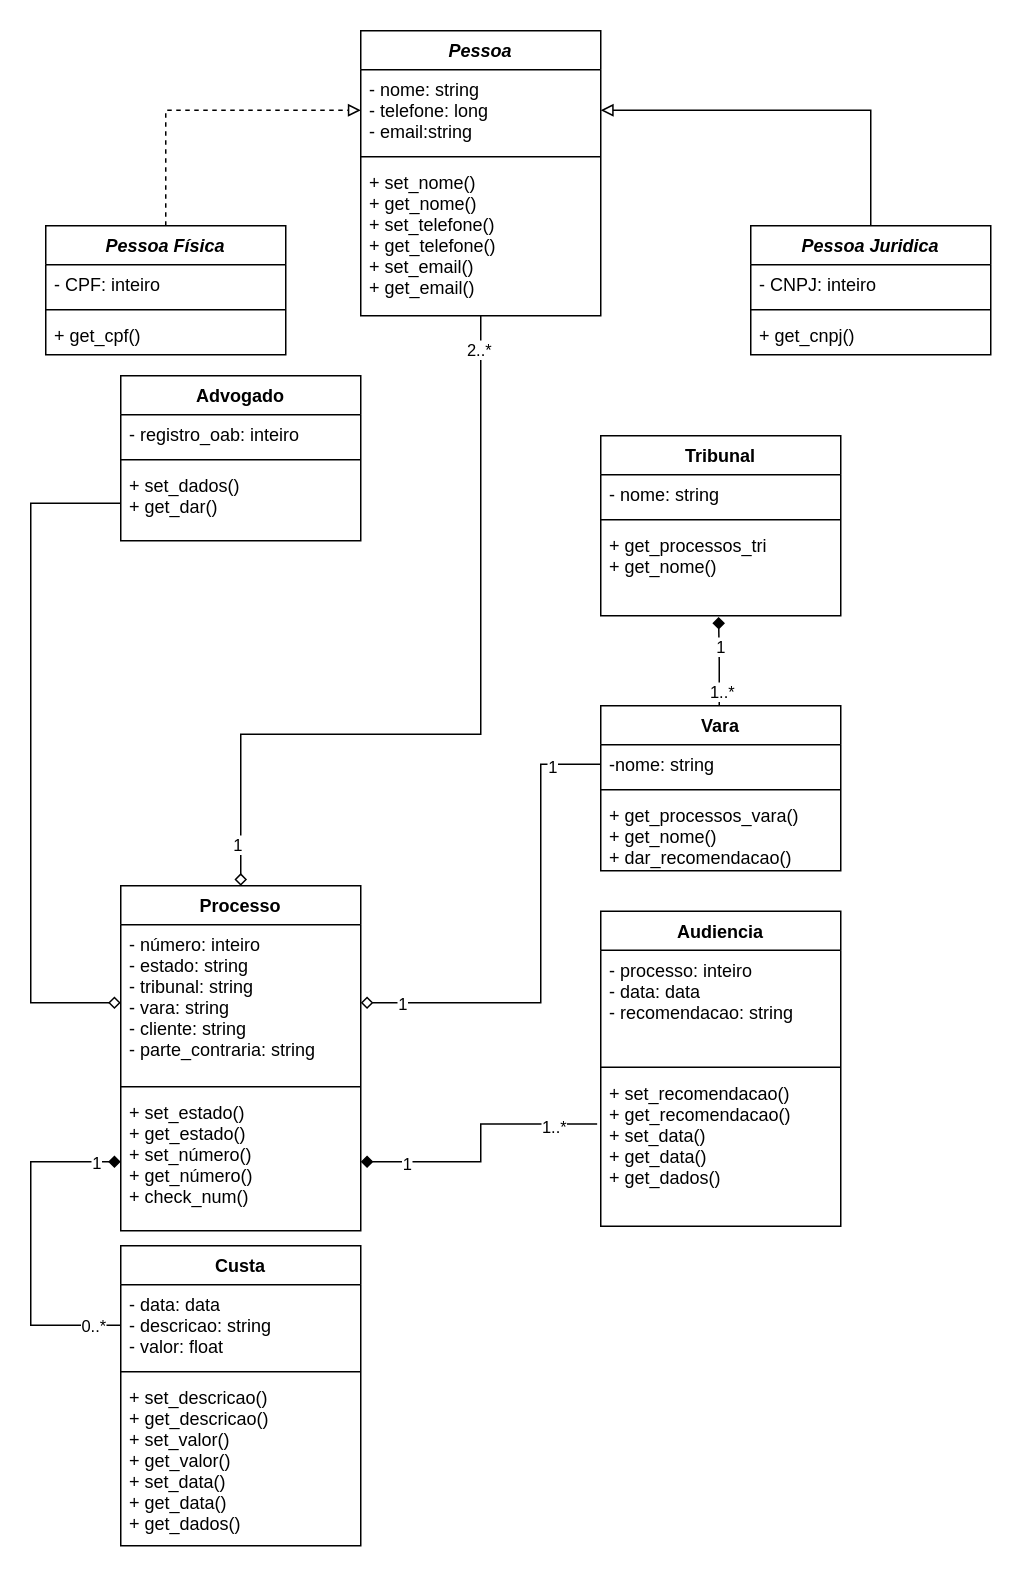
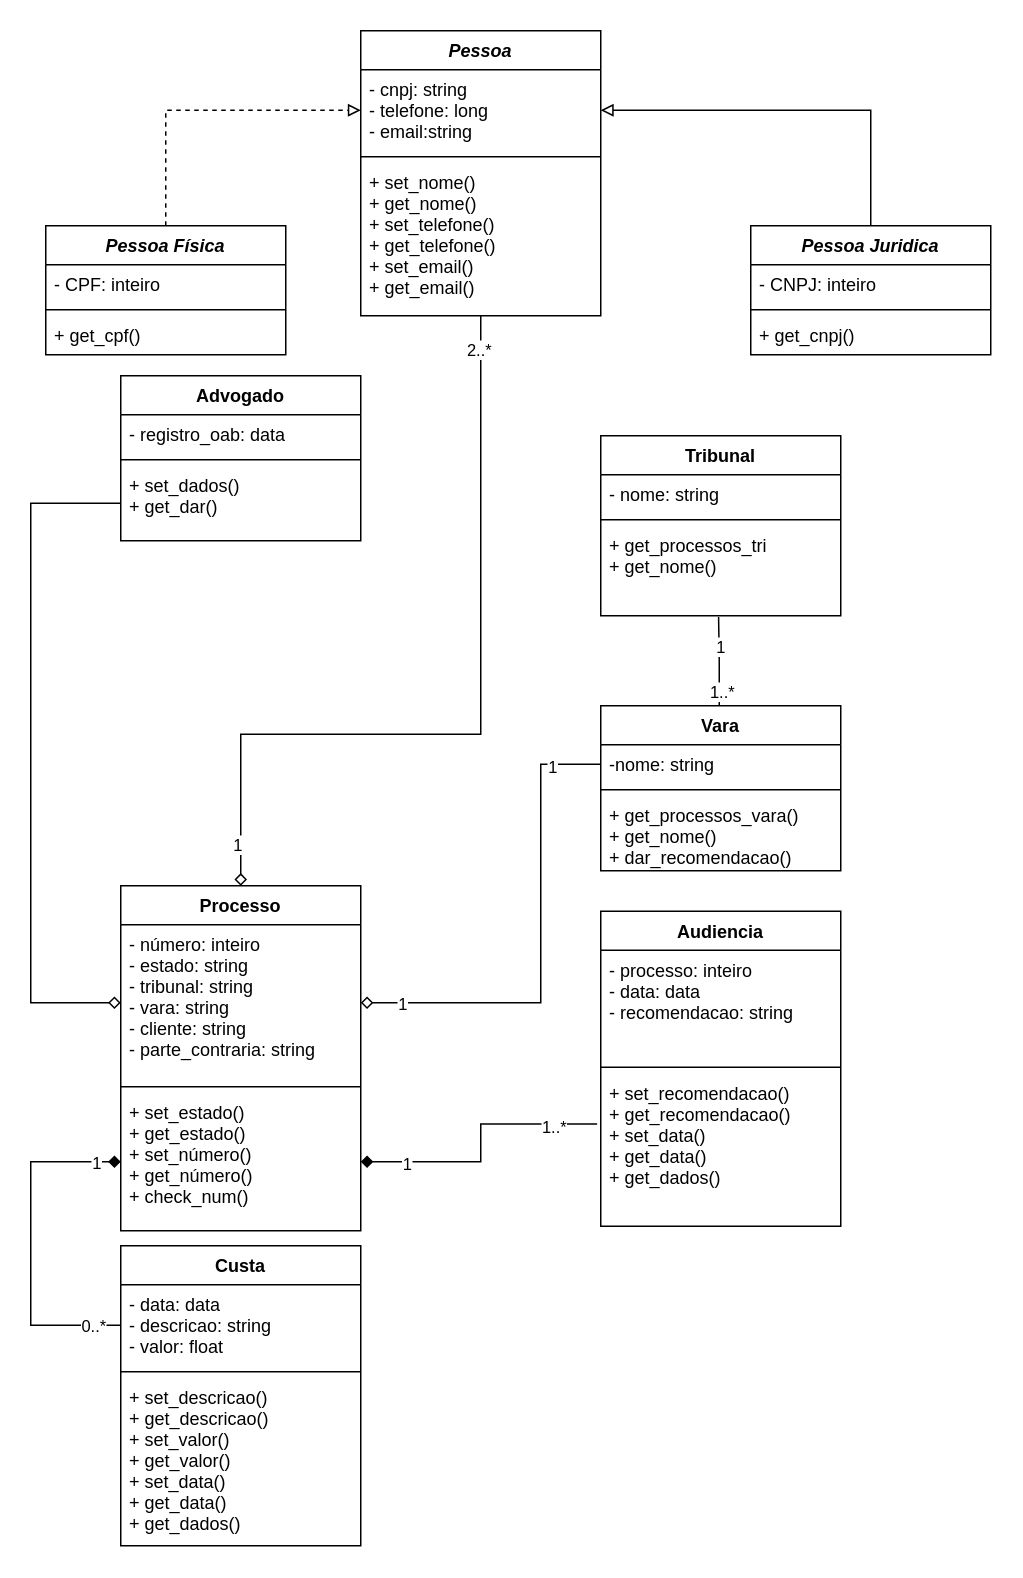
- <mxCell id="7" value="- nome: string&#10;- telefone: long&#10;- email:string&#10;" style="text;strokeColor=none;fillColor=none;align=left;verticalAlign=top;spacingLeft=4;spacingRight=4;overflow=hidden;rotatable=0;points=[[0,0.5],[1,0.5]];portConstraint=eastwest;" parent="6" vertex="1"><mxGeometry y="26" width="160" height="54" as="geometry" /></mxCell>
+ <mxCell id="7" value="- cnpj: string&#10;- telefone: long&#10;- email:string&#10;" style="text;strokeColor=none;fillColor=none;align=left;verticalAlign=top;spacingLeft=4;spacingRight=4;overflow=hidden;rotatable=0;points=[[0,0.5],[1,0.5]];portConstraint=eastwest;" parent="6" vertex="1"><mxGeometry y="26" width="160" height="54" as="geometry" /></mxCell>
- <mxCell id="32" value="- registro_oab: inteiro" style="text;strokeColor=none;fillColor=none;align=left;verticalAlign=top;spacingLeft=4;spacingRight=4;overflow=hidden;rotatable=0;points=[[0,0.5],[1,0.5]];portConstraint=eastwest;" parent="31" vertex="1"><mxGeometry y="26" width="160" height="26" as="geometry" /></mxCell>
+ <mxCell id="32" value="- registro_oab: data" style="text;strokeColor=none;fillColor=none;align=left;verticalAlign=top;spacingLeft=4;spacingRight=4;overflow=hidden;rotatable=0;points=[[0,0.5],[1,0.5]];portConstraint=eastwest;" parent="31" vertex="1"><mxGeometry y="26" width="160" height="26" as="geometry" /></mxCell>
- <mxCell id="14" style="edgeStyle=orthogonalEdgeStyle;rounded=0;orthogonalLoop=1;jettySize=auto;html=1;exitX=0.5;exitY=0;exitDx=0;exitDy=0;entryX=0.491;entryY=1.013;entryDx=0;entryDy=0;entryPerimeter=0;endArrow=diamond;endFill=1;" parent="1" source="24" target="38" edge="1"><mxGeometry relative="1" as="geometry"><Array as="points"><mxPoint x="479" y="470" /><mxPoint x="479" y="440" /></Array></mxGeometry></mxCell>
+ <mxCell id="14" style="edgeStyle=orthogonalEdgeStyle;rounded=0;orthogonalLoop=1;jettySize=auto;html=1;exitX=0.5;exitY=0;exitDx=0;exitDy=0;entryX=0.491;entryY=1.013;entryDx=0;entryDy=0;entryPerimeter=0;endArrow=none;endFill=1;" parent="1" source="24" target="38" edge="1"><mxGeometry relative="1" as="geometry"><Array as="points"><mxPoint x="479" y="470" /><mxPoint x="479" y="440" /></Array></mxGeometry></mxCell>
